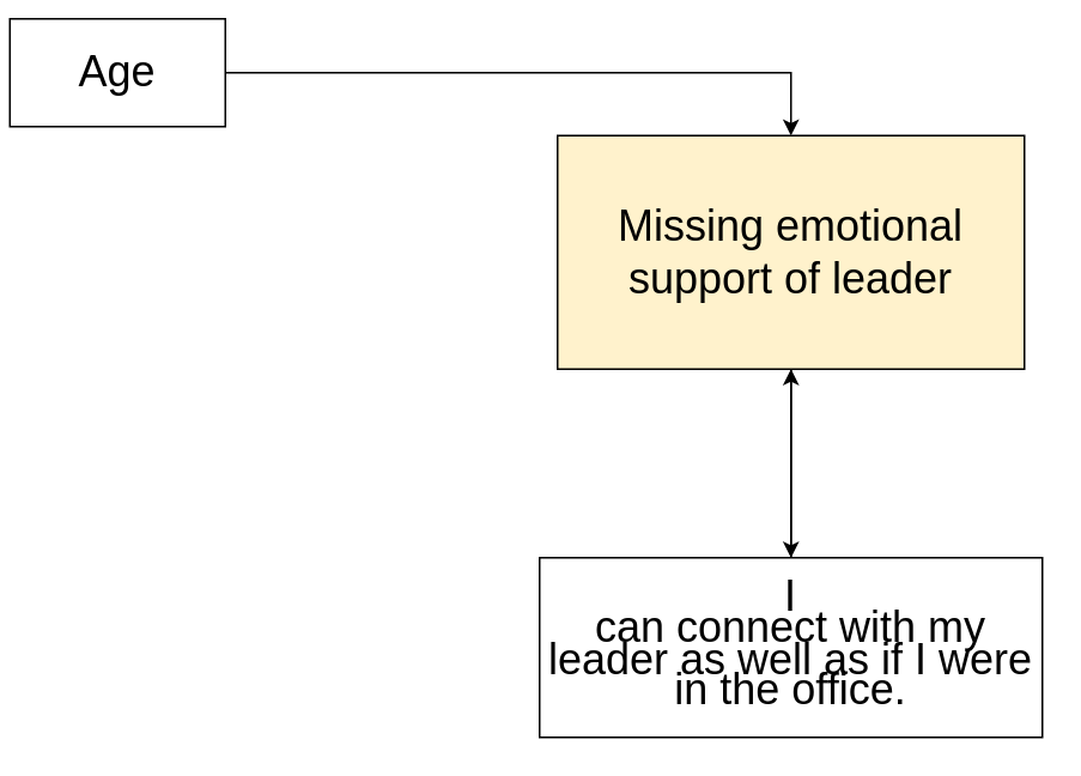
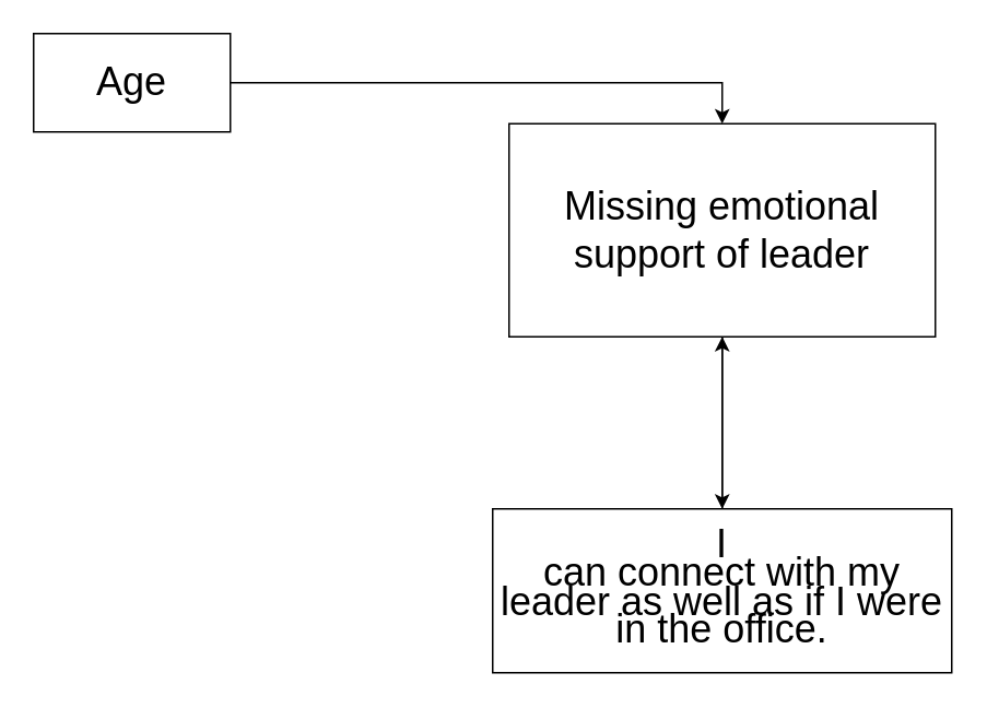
- <mxCell id="5" value="&lt;font style=&quot;font-size: 24px;&quot;&gt;Age&lt;/font&gt;" style="rounded=0;whiteSpace=wrap;html=1;" vertex="1" parent="1"><mxGeometry x="5" y="10" width="120" height="60" as="geometry" /></mxCell>
+ <mxCell id="5" value="&lt;font style=&quot;font-size: 24px;&quot;&gt;Age&lt;/font&gt;" style="rounded=0;whiteSpace=wrap;html=1;" vertex="1" parent="1"><mxGeometry x="20" y="20" width="120" height="60" as="geometry" /></mxCell>
- <mxCell id="3" value="&lt;font style=&quot;font-size: 24px;&quot;&gt;Missing emotional support of leader&lt;/font&gt;" style="rounded=0;whiteSpace=wrap;html=1;fillColor=#fff2cc;" vertex="1" parent="1"><mxGeometry x="310" y="75" width="260" height="130" as="geometry" /></mxCell>
+ <mxCell id="3" value="&lt;font style=&quot;font-size: 24px;&quot;&gt;Missing emotional support of leader&lt;/font&gt;" style="rounded=0;whiteSpace=wrap;html=1;" vertex="1" parent="1"><mxGeometry x="310" y="75" width="260" height="130" as="geometry" /></mxCell>
